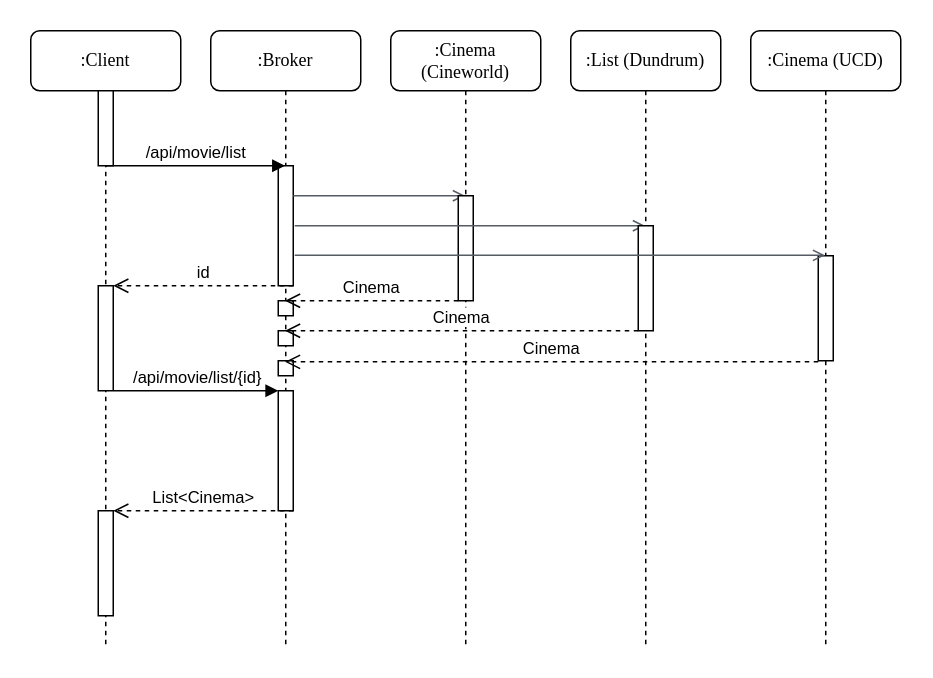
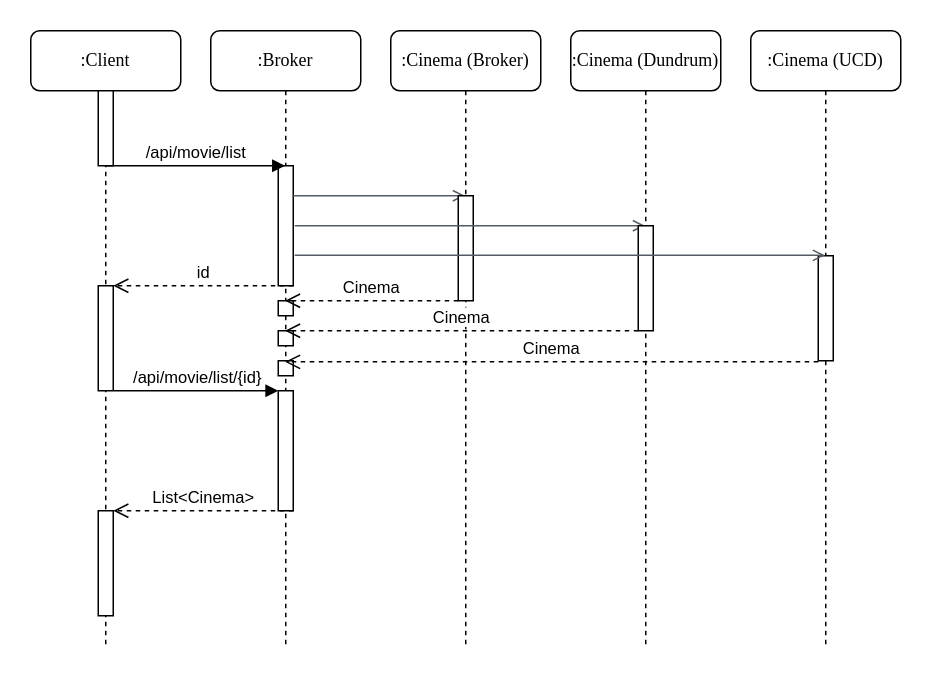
- <mxCell id="16" value=":Cinema (Cineworld)" style="shape=umlLifeline;perimeter=lifelinePerimeter;whiteSpace=wrap;html=1;container=1;collapsible=0;recursiveResize=0;outlineConnect=0;rounded=1;shadow=0;comic=0;labelBackgroundColor=none;strokeWidth=1;fontFamily=Verdana;fontSize=12;align=center;" parent="1" vertex="1"><mxGeometry x="260" y="20" width="100" height="410" as="geometry" /></mxCell>
+ <mxCell id="16" value=":Cinema (Broker)" style="shape=umlLifeline;perimeter=lifelinePerimeter;whiteSpace=wrap;html=1;container=1;collapsible=0;recursiveResize=0;outlineConnect=0;rounded=1;shadow=0;comic=0;labelBackgroundColor=none;strokeWidth=1;fontFamily=Verdana;fontSize=12;align=center;" parent="1" vertex="1"><mxGeometry x="260" y="20" width="100" height="410" as="geometry" /></mxCell>
- <mxCell id="20" value=":List (Dundrum)" style="shape=umlLifeline;perimeter=lifelinePerimeter;whiteSpace=wrap;html=1;container=1;collapsible=0;recursiveResize=0;outlineConnect=0;rounded=1;shadow=0;comic=0;labelBackgroundColor=none;strokeWidth=1;fontFamily=Verdana;fontSize=12;align=center;" parent="1" vertex="1"><mxGeometry x="380" y="20" width="100" height="410" as="geometry" /></mxCell>
+ <mxCell id="20" value=":Cinema (Dundrum)" style="shape=umlLifeline;perimeter=lifelinePerimeter;whiteSpace=wrap;html=1;container=1;collapsible=0;recursiveResize=0;outlineConnect=0;rounded=1;shadow=0;comic=0;labelBackgroundColor=none;strokeWidth=1;fontFamily=Verdana;fontSize=12;align=center;" parent="1" vertex="1"><mxGeometry x="380" y="20" width="100" height="410" as="geometry" /></mxCell>
